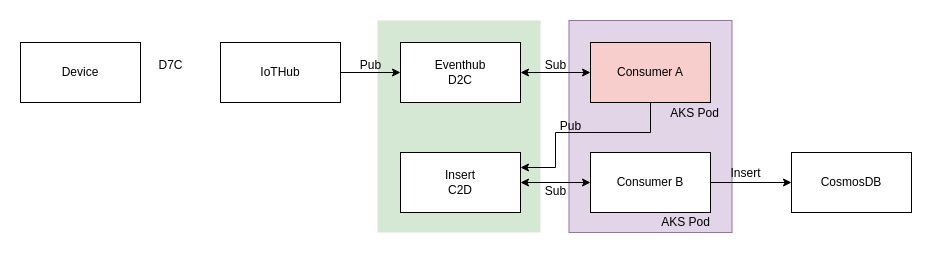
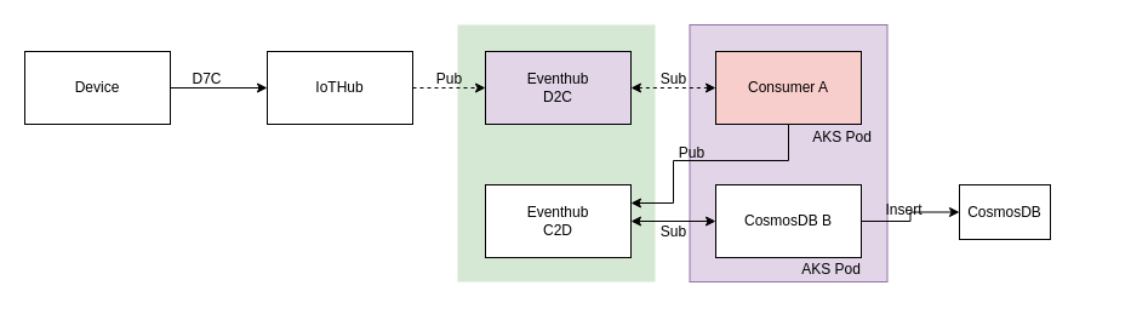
+ <mxCell id="4" style="edgeStyle=orthogonalEdgeStyle;rounded=0;orthogonalLoop=1;jettySize=auto;html=1;" parent="1" source="5" target="7" edge="1"><mxGeometry relative="1" as="geometry" /></mxCell>
- <mxCell id="6" style="edgeStyle=orthogonalEdgeStyle;rounded=0;orthogonalLoop=1;jettySize=auto;html=1;" parent="1" source="7" target="9" edge="1"><mxGeometry relative="1" as="geometry" /></mxCell>
+ <mxCell id="6" style="edgeStyle=orthogonalEdgeStyle;rounded=0;orthogonalLoop=1;jettySize=auto;html=1;dashed=1;" parent="1" source="7" target="9" edge="1"><mxGeometry relative="1" as="geometry" /></mxCell>
- <mxCell id="9" value="Eventhub&lt;div&gt;D2C&lt;/div&gt;" style="rounded=0;whiteSpace=wrap;html=1;" parent="1" vertex="1"><mxGeometry x="400" y="42" width="120" height="60" as="geometry" /></mxCell>
+ <mxCell id="9" value="Eventhub&lt;div&gt;D2C&lt;/div&gt;" style="rounded=0;whiteSpace=wrap;html=1;fillColor=#e1d5e7;" parent="1" vertex="1"><mxGeometry x="400" y="42" width="120" height="60" as="geometry" /></mxCell>
- <mxCell id="8" style="edgeStyle=orthogonalEdgeStyle;rounded=0;orthogonalLoop=1;jettySize=auto;html=1;startArrow=classic;startFill=1;" parent="1" source="9" target="11" edge="1"><mxGeometry relative="1" as="geometry" /></mxCell>
+ <mxCell id="8" style="edgeStyle=orthogonalEdgeStyle;rounded=0;orthogonalLoop=1;jettySize=auto;html=1;startArrow=classic;startFill=1;dashed=1;" parent="1" source="9" target="11" edge="1"><mxGeometry relative="1" as="geometry" /></mxCell>
- <mxCell id="15" value="Insert&lt;div&gt;C2D&lt;/div&gt;" style="rounded=0;whiteSpace=wrap;html=1;" parent="1" vertex="1"><mxGeometry x="400" y="152" width="120" height="60" as="geometry" /></mxCell>
+ <mxCell id="15" value="Eventhub&lt;div&gt;C2D&lt;/div&gt;" style="rounded=0;whiteSpace=wrap;html=1;" parent="1" vertex="1"><mxGeometry x="400" y="152" width="120" height="60" as="geometry" /></mxCell>
- <mxCell id="19" value="Consumer&amp;nbsp;&lt;span style=&quot;background-color: transparent; color: light-dark(rgb(0, 0, 0), rgb(255, 255, 255));&quot;&gt;B&lt;/span&gt;" style="rounded=0;whiteSpace=wrap;html=1;" parent="1" vertex="1"><mxGeometry x="590" y="152" width="120" height="60" as="geometry" /></mxCell>
+ <mxCell id="19" value="CosmosDB&amp;nbsp;&lt;span style=&quot;background-color: transparent; color: light-dark(rgb(0, 0, 0), rgb(255, 255, 255));&quot;&gt;B&lt;/span&gt;" style="rounded=0;whiteSpace=wrap;html=1;" parent="1" vertex="1"><mxGeometry x="590" y="152" width="120" height="60" as="geometry" /></mxCell>
- <mxCell id="21" value="CosmosDB" style="rounded=0;whiteSpace=wrap;html=1;" parent="1" vertex="1"><mxGeometry x="791" y="152" width="120" height="60" as="geometry" /></mxCell>
+ <mxCell id="21" value="CosmosDB" style="rounded=0;whiteSpace=wrap;html=1;" parent="1" vertex="1"><mxGeometry x="791" y="152" width="75" height="45" as="geometry" /></mxCell>
